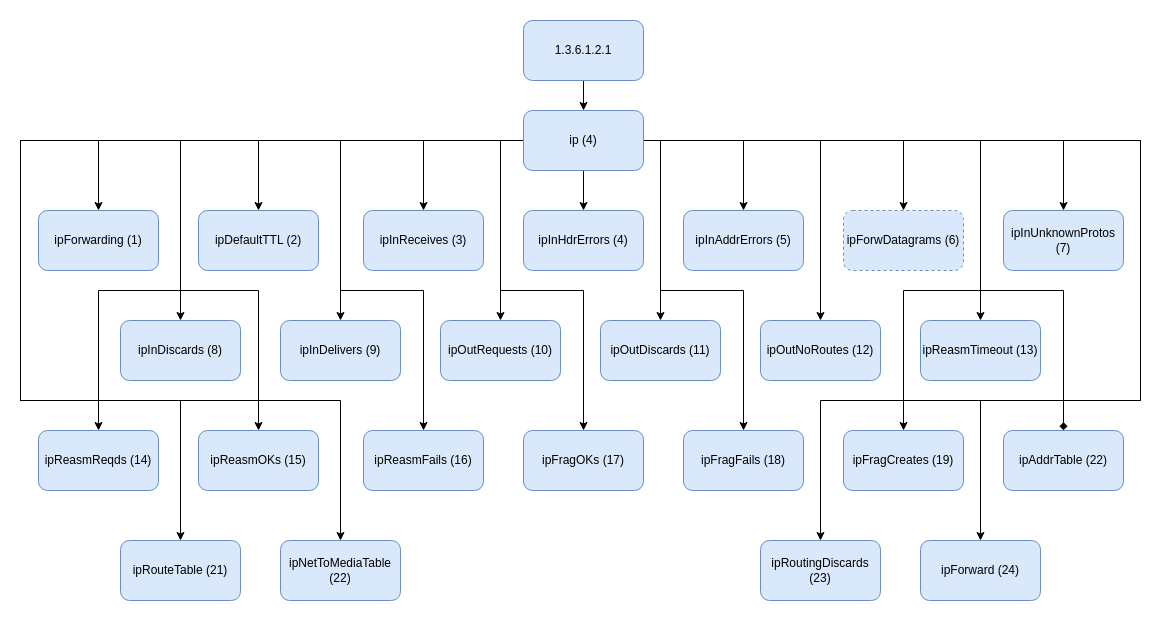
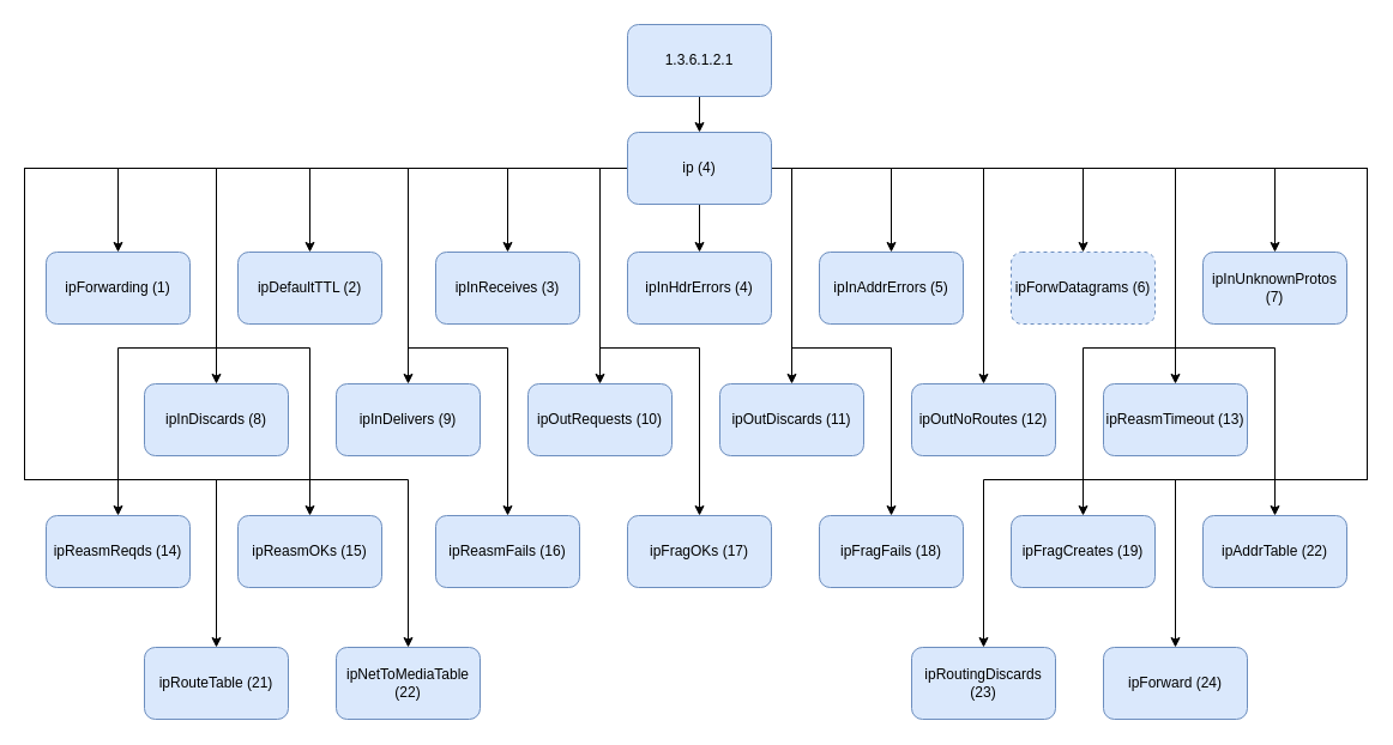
- <mxCell id="21" value="" style="edgeStyle=orthogonalEdgeStyle;rounded=0;orthogonalLoop=1;jettySize=auto;html=1;endArrow=diamond;" edge="1" parent="1" source="26" target="48"><mxGeometry relative="1" as="geometry"><Array as="points"><mxPoint x="980" y="140" /><mxPoint x="980" y="290" /><mxPoint x="1063" y="290" /></Array></mxGeometry></mxCell>
+ <mxCell id="21" value="" style="edgeStyle=orthogonalEdgeStyle;rounded=0;orthogonalLoop=1;jettySize=auto;html=1;" edge="1" parent="1" source="26" target="48"><mxGeometry relative="1" as="geometry"><Array as="points"><mxPoint x="980" y="140" /><mxPoint x="980" y="290" /><mxPoint x="1063" y="290" /></Array></mxGeometry></mxCell>
